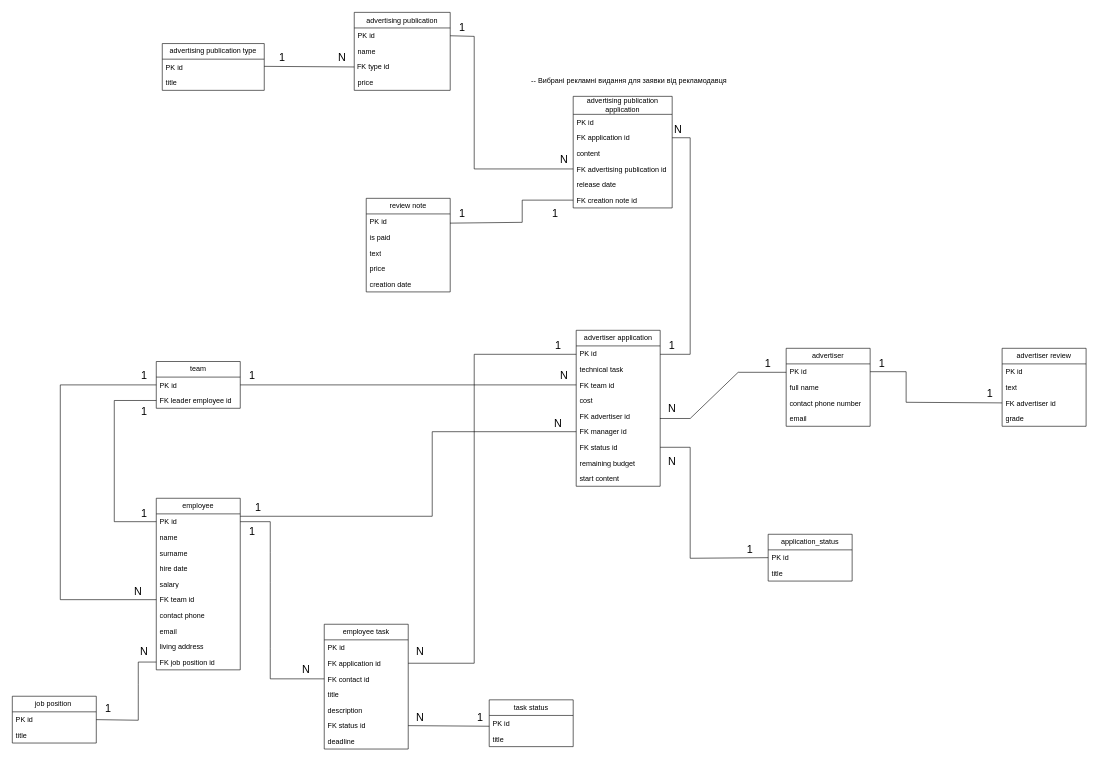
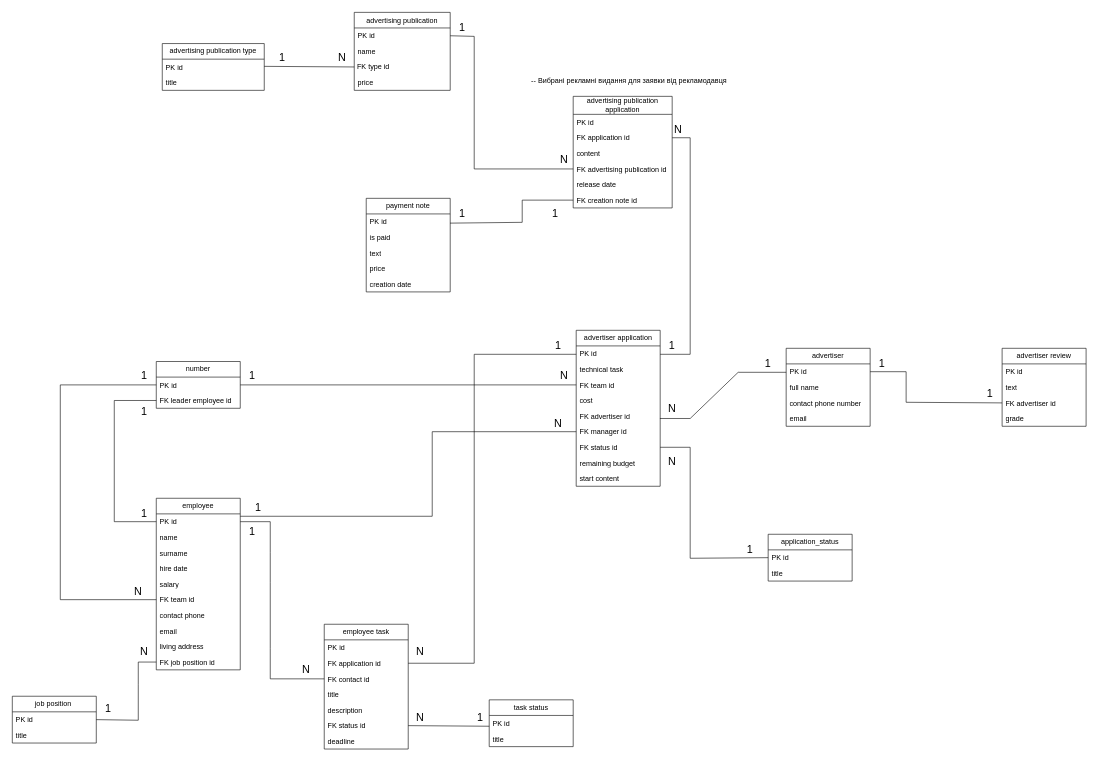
- <mxCell id="34" value="review note" style="swimlane;fontStyle=0;childLayout=stackLayout;horizontal=1;startSize=26;fillColor=none;horizontalStack=0;resizeParent=1;resizeParentMax=0;resizeLast=0;collapsible=1;marginBottom=0;whiteSpace=wrap;html=1;" parent="1" vertex="1"><mxGeometry x="610" y="330" width="140" height="156" as="geometry" /></mxCell>
+ <mxCell id="34" value="payment note" style="swimlane;fontStyle=0;childLayout=stackLayout;horizontal=1;startSize=26;fillColor=none;horizontalStack=0;resizeParent=1;resizeParentMax=0;resizeLast=0;collapsible=1;marginBottom=0;whiteSpace=wrap;html=1;" parent="1" vertex="1"><mxGeometry x="610" y="330" width="140" height="156" as="geometry" /></mxCell>
- <mxCell id="13" value="team" style="swimlane;fontStyle=0;childLayout=stackLayout;horizontal=1;startSize=26;fillColor=none;horizontalStack=0;resizeParent=1;resizeParentMax=0;resizeLast=0;collapsible=1;marginBottom=0;whiteSpace=wrap;html=1;" parent="1" vertex="1"><mxGeometry x="260" y="602" width="140" height="78" as="geometry" /></mxCell>
+ <mxCell id="13" value="number" style="swimlane;fontStyle=0;childLayout=stackLayout;horizontal=1;startSize=26;fillColor=none;horizontalStack=0;resizeParent=1;resizeParentMax=0;resizeLast=0;collapsible=1;marginBottom=0;whiteSpace=wrap;html=1;" parent="1" vertex="1"><mxGeometry x="260" y="602" width="140" height="78" as="geometry" /></mxCell>
